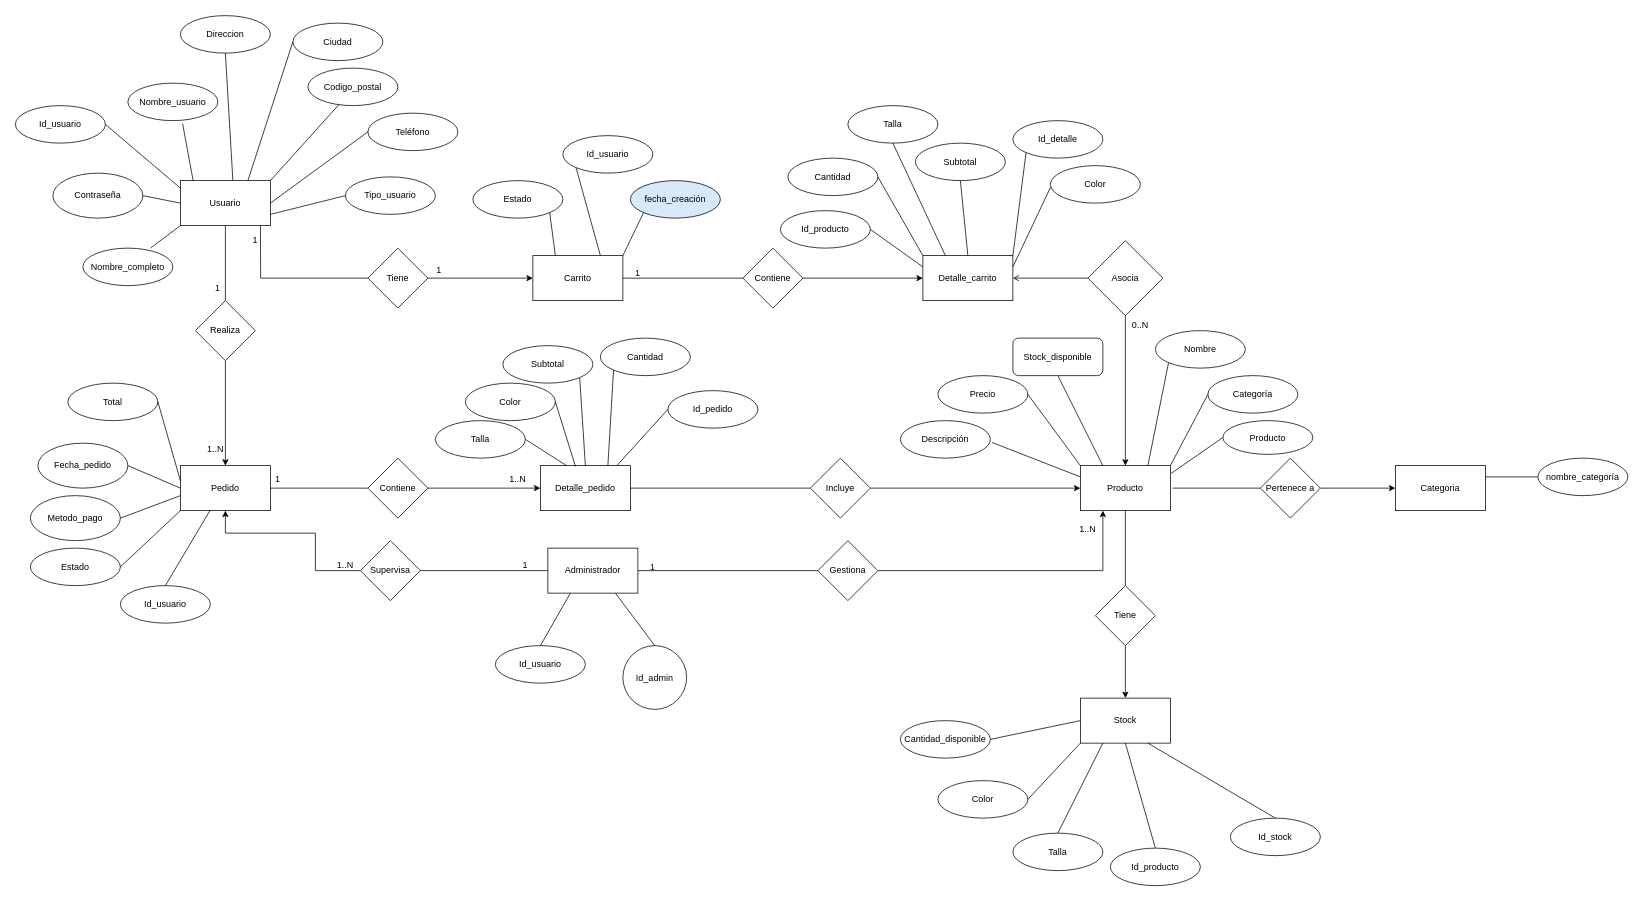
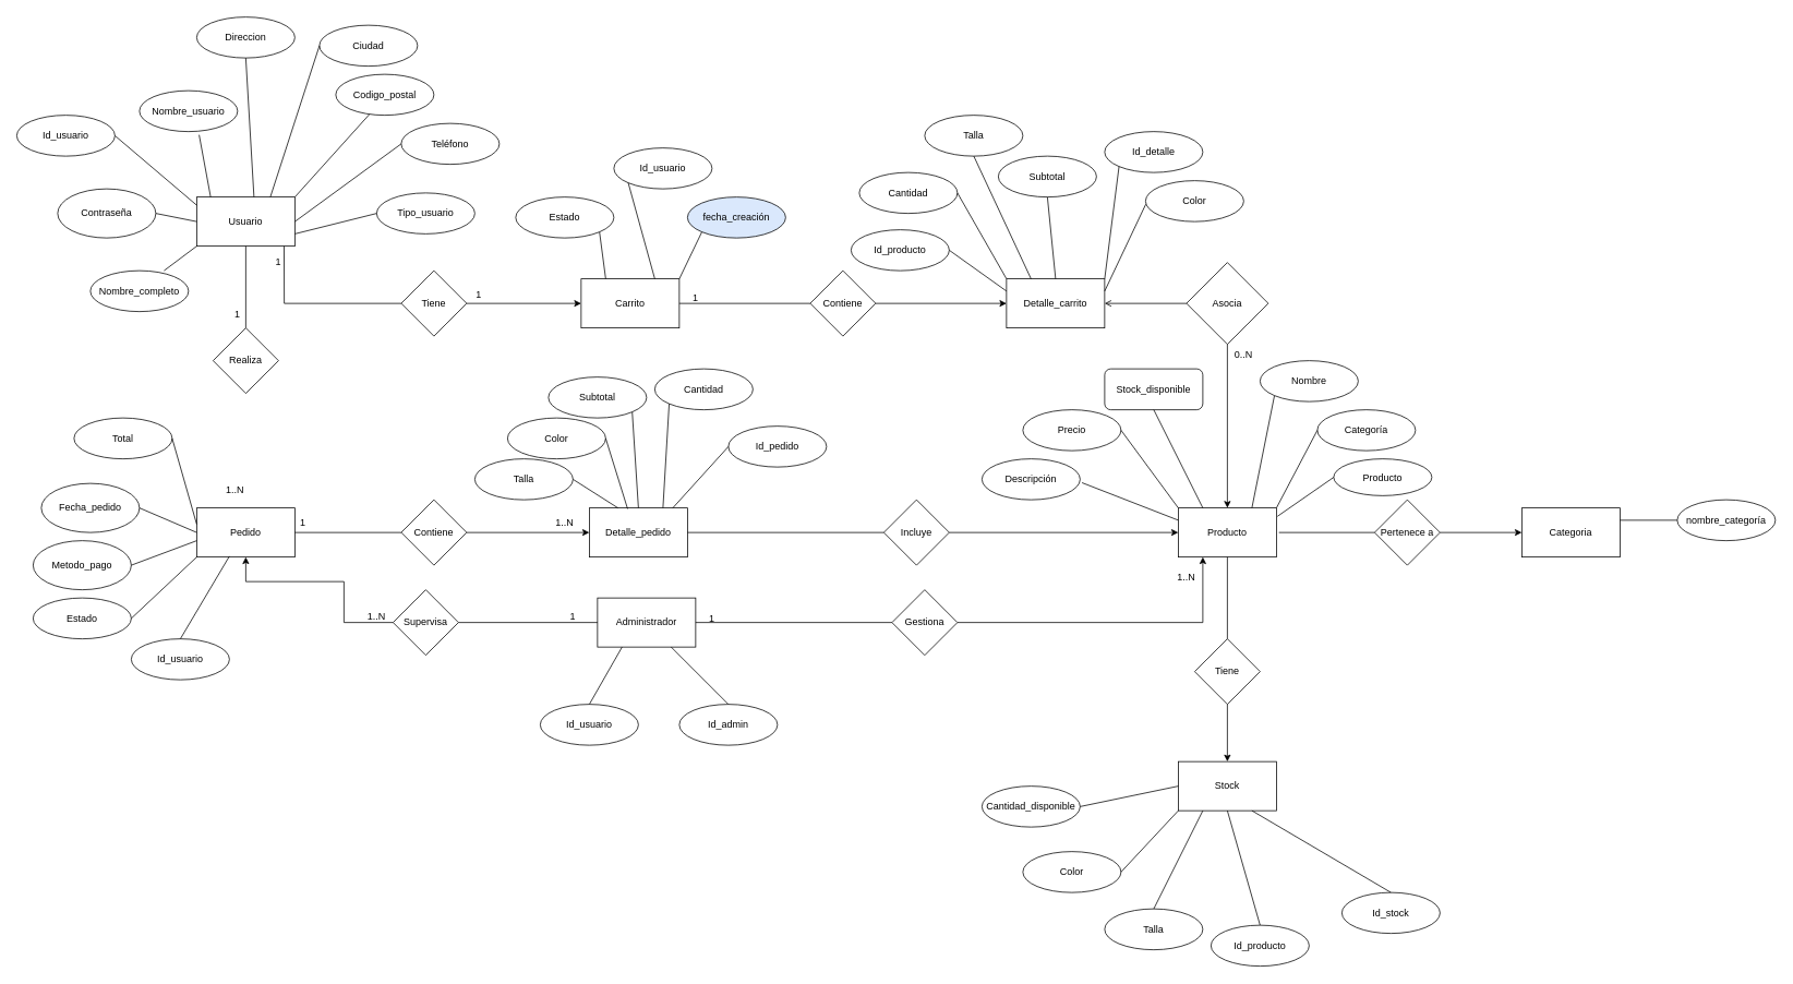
- <mxCell id="29" value="" style="endArrow=classic;html=1;rounded=0;entryX=0.5;entryY=0;entryDx=0;entryDy=0;exitX=0.5;exitY=1;exitDx=0;exitDy=0;" edge="1" parent="1" source="28" target="7"><mxGeometry width="50" height="50" relative="1" as="geometry"><mxPoint x="320" y="530" as="sourcePoint" /><mxPoint x="370" y="480" as="targetPoint" /></mxGeometry></mxCell>
- <mxCell id="74" value="Id_admin" style="ellipse;whiteSpace=wrap;html=1;" vertex="1" parent="1"><mxGeometry x="830" y="860" width="85" height="85" as="geometry" /></mxCell>
+ <mxCell id="74" value="Id_admin" style="ellipse;whiteSpace=wrap;html=1;" vertex="1" parent="1"><mxGeometry x="830" y="860" width="120" height="50" as="geometry" /></mxCell>
